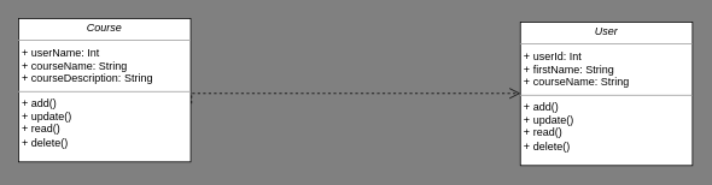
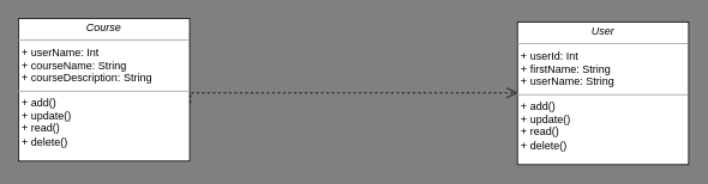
- <mxCell id="2" value="&lt;p style=&quot;margin: 0px ; margin-top: 4px ; text-align: center&quot;&gt;&lt;i&gt;User&lt;/i&gt;&lt;/p&gt;&lt;hr size=&quot;1&quot;&gt;&lt;p style=&quot;margin: 0px ; margin-left: 4px&quot;&gt;+ userId: Int&lt;br&gt;+ firstName: String&lt;/p&gt;&lt;p style=&quot;margin: 0px ; margin-left: 4px&quot;&gt;+ courseName: String&lt;/p&gt;&lt;hr size=&quot;1&quot;&gt;&lt;p style=&quot;margin: 0px ; margin-left: 4px&quot;&gt;&lt;span style=&quot;color: rgb(0 , 0 , 0)&quot;&gt;+ add()&lt;/span&gt;&lt;br&gt;&lt;/p&gt;&lt;p style=&quot;margin: 0px 0px 0px 4px&quot;&gt;+ update()&lt;/p&gt;&lt;p style=&quot;margin: 0px 0px 0px 4px&quot;&gt;+ read()&lt;/p&gt;&lt;p style=&quot;margin: 0px 0px 0px 4px&quot;&gt;+ delete()&lt;/p&gt;" style="verticalAlign=top;align=left;overflow=fill;fontSize=12;fontFamily=Helvetica;html=1;rounded=0;shadow=0;comic=0;labelBackgroundColor=none;strokeWidth=1" parent="1" vertex="1"><mxGeometry x="574" y="24" width="190" height="159" as="geometry" /></mxCell>
+ <mxCell id="2" value="&lt;p style=&quot;margin: 0px ; margin-top: 4px ; text-align: center&quot;&gt;&lt;i&gt;User&lt;/i&gt;&lt;/p&gt;&lt;hr size=&quot;1&quot;&gt;&lt;p style=&quot;margin: 0px ; margin-left: 4px&quot;&gt;+ userId: Int&lt;br&gt;+ firstName: String&lt;/p&gt;&lt;p style=&quot;margin: 0px ; margin-left: 4px&quot;&gt;+ userName: String&lt;/p&gt;&lt;hr size=&quot;1&quot;&gt;&lt;p style=&quot;margin: 0px ; margin-left: 4px&quot;&gt;&lt;span style=&quot;color: rgb(0 , 0 , 0)&quot;&gt;+ add()&lt;/span&gt;&lt;br&gt;&lt;/p&gt;&lt;p style=&quot;margin: 0px 0px 0px 4px&quot;&gt;+ update()&lt;/p&gt;&lt;p style=&quot;margin: 0px 0px 0px 4px&quot;&gt;+ read()&lt;/p&gt;&lt;p style=&quot;margin: 0px 0px 0px 4px&quot;&gt;+ delete()&lt;/p&gt;" style="verticalAlign=top;align=left;overflow=fill;fontSize=12;fontFamily=Helvetica;html=1;rounded=0;shadow=0;comic=0;labelBackgroundColor=none;strokeWidth=1" parent="1" vertex="1"><mxGeometry x="574" y="24" width="190" height="159" as="geometry" /></mxCell>
